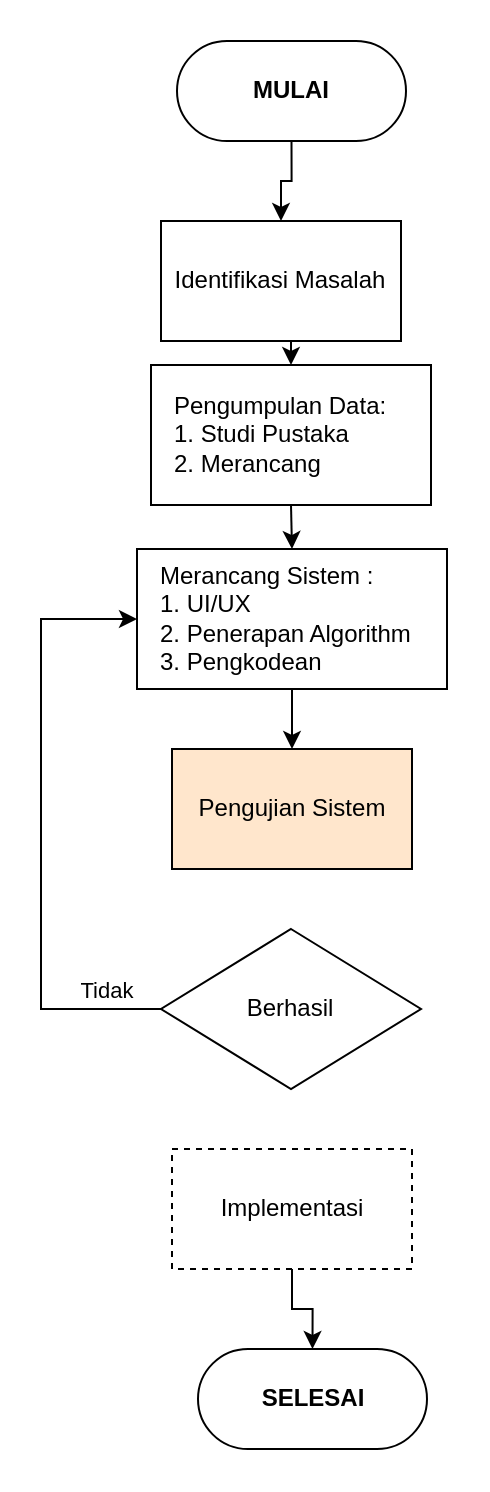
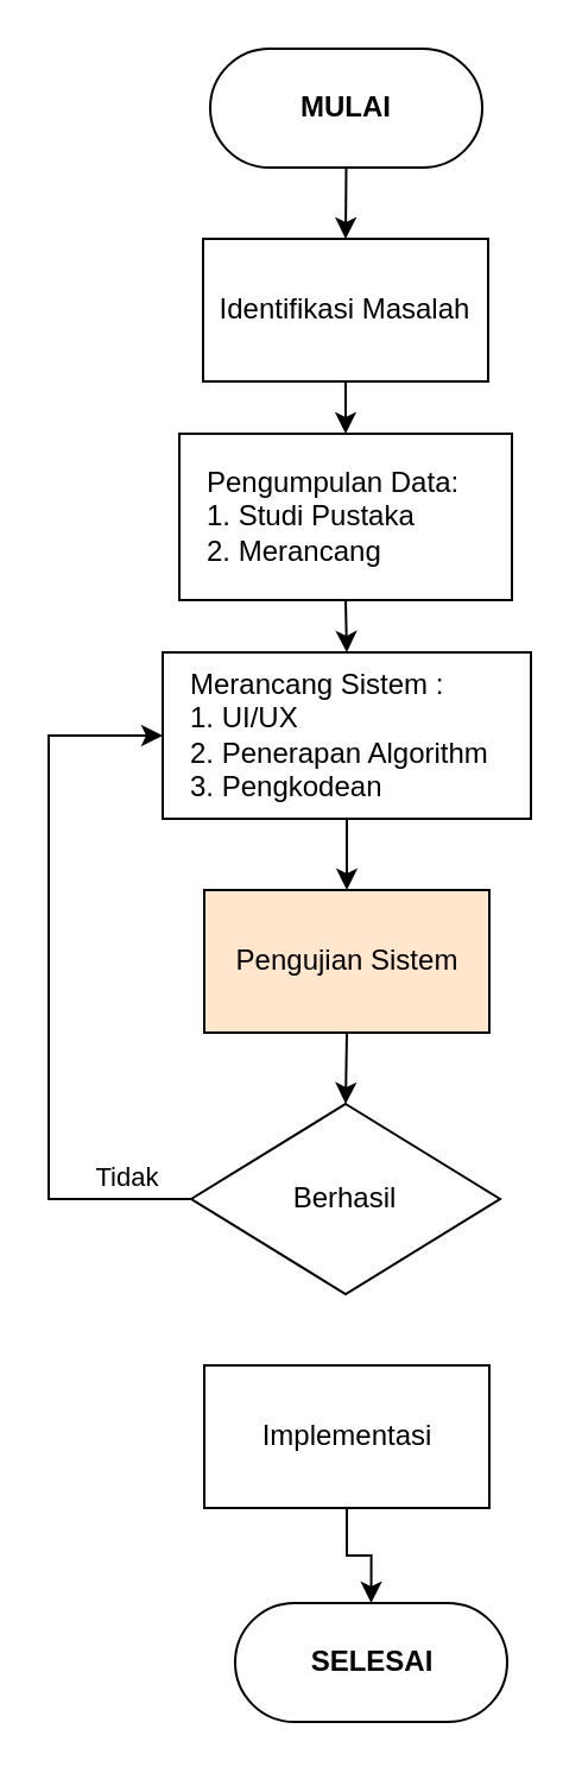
- <mxCell id="3" value="Identifikasi Masalah" style="rounded=0;whiteSpace=wrap;html=1;" vertex="1" parent="1"><mxGeometry x="80" y="110" width="120" height="60" as="geometry" /></mxCell>
+ <mxCell id="3" value="Identifikasi Masalah" style="rounded=0;whiteSpace=wrap;html=1;" vertex="1" parent="1"><mxGeometry x="85" y="100" width="120" height="60" as="geometry" /></mxCell>
+ <mxCell id="8" style="edgeStyle=orthogonalEdgeStyle;rounded=0;orthogonalLoop=1;jettySize=auto;html=1;exitX=0.5;exitY=1;exitDx=0;exitDy=0;entryX=0.5;entryY=0;entryDx=0;entryDy=0;" edge="1" parent="1" source="9" target="12"><mxGeometry relative="1" as="geometry" /></mxCell>
- <mxCell id="13" value="Implementasi" style="rounded=0;whiteSpace=wrap;html=1;dashed=1;" vertex="1" parent="1"><mxGeometry x="85.5" y="574" width="120" height="60" as="geometry" /></mxCell>
+ <mxCell id="13" value="Implementasi" style="rounded=0;whiteSpace=wrap;html=1;" vertex="1" parent="1"><mxGeometry x="85.5" y="574" width="120" height="60" as="geometry" /></mxCell>
